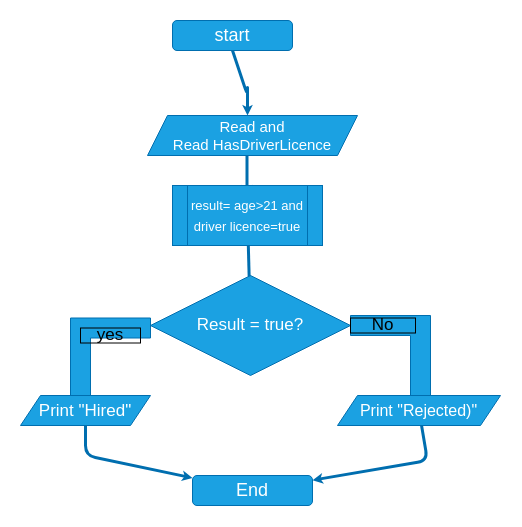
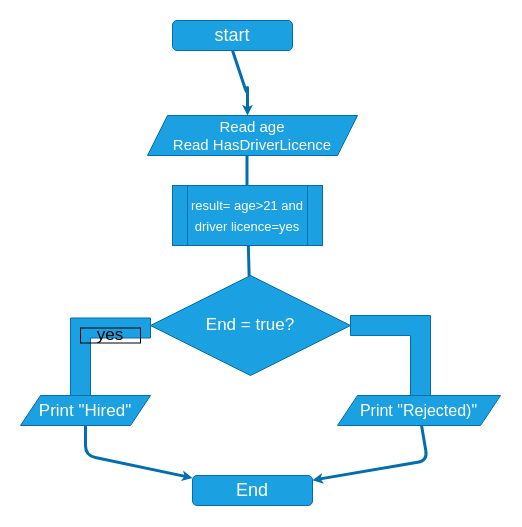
- <mxCell id="4" value="&lt;span style=&quot;font-size: 15px;&quot;&gt;Read and&lt;br style=&quot;font-size: 15px;&quot;&gt;&lt;/span&gt;Read HasDriverLicence" style="shape=parallelogram;perimeter=parallelogramPerimeter;whiteSpace=wrap;html=1;fixedSize=1;fontSize=15;fillColor=#1ba1e2;fontColor=#ffffff;strokeColor=#006EAF;" parent="1" vertex="1"><mxGeometry x="147" y="115" width="210" height="40" as="geometry" /></mxCell>
+ <mxCell id="4" value="&lt;span style=&quot;font-size: 15px;&quot;&gt;Read age&lt;br style=&quot;font-size: 15px;&quot;&gt;&lt;/span&gt;Read HasDriverLicence" style="shape=parallelogram;perimeter=parallelogramPerimeter;whiteSpace=wrap;html=1;fixedSize=1;fontSize=15;fillColor=#1ba1e2;fontColor=#ffffff;strokeColor=#006EAF;" parent="1" vertex="1"><mxGeometry x="147" y="115" width="210" height="40" as="geometry" /></mxCell>
- <mxCell id="17" value="&lt;font style=&quot;font-size: 13px;&quot;&gt;result= age&amp;gt;21 and driver licence=true&lt;/font&gt;" style="shape=process;whiteSpace=wrap;html=1;backgroundOutline=1;strokeColor=#006EAF;fontSize=17;fillColor=#1ba1e2;fontColor=#ffffff;" parent="1" vertex="1"><mxGeometry x="172" y="185" width="150" height="60" as="geometry" /></mxCell>
+ <mxCell id="17" value="&lt;font style=&quot;font-size: 13px;&quot;&gt;result= age&amp;gt;21 and driver licence=yes&lt;/font&gt;" style="shape=process;whiteSpace=wrap;html=1;backgroundOutline=1;strokeColor=#006EAF;fontSize=17;fillColor=#1ba1e2;fontColor=#ffffff;" parent="1" vertex="1"><mxGeometry x="172" y="185" width="150" height="60" as="geometry" /></mxCell>
- <mxCell id="6" value="Result = true?" style="rhombus;whiteSpace=wrap;html=1;fontSize=17;fillColor=#1ba1e2;fontColor=#ffffff;strokeColor=#006EAF;" parent="1" vertex="1"><mxGeometry x="150" y="275" width="200" height="100" as="geometry" /></mxCell>
+ <mxCell id="6" value="End = true?" style="rhombus;whiteSpace=wrap;html=1;fontSize=17;fillColor=#1ba1e2;fontColor=#ffffff;strokeColor=#006EAF;" parent="1" vertex="1"><mxGeometry x="150" y="275" width="200" height="100" as="geometry" /></mxCell>
- <mxCell id="12" value="No" style="whiteSpace=wrap;html=1;fontSize=17;fillColor=none;" parent="1" vertex="1"><mxGeometry x="350" y="317.5" width="65" height="15" as="geometry" /></mxCell>
